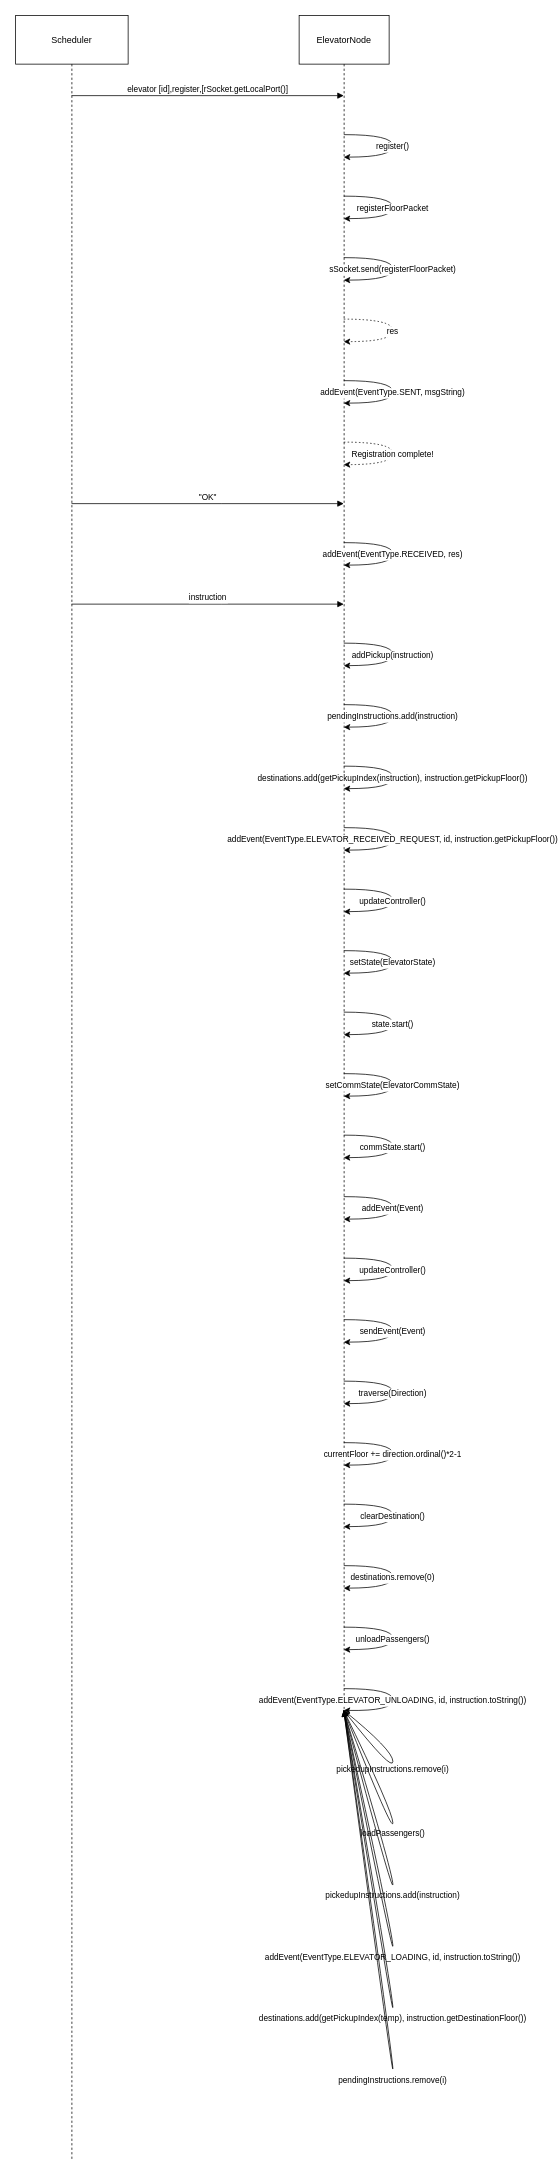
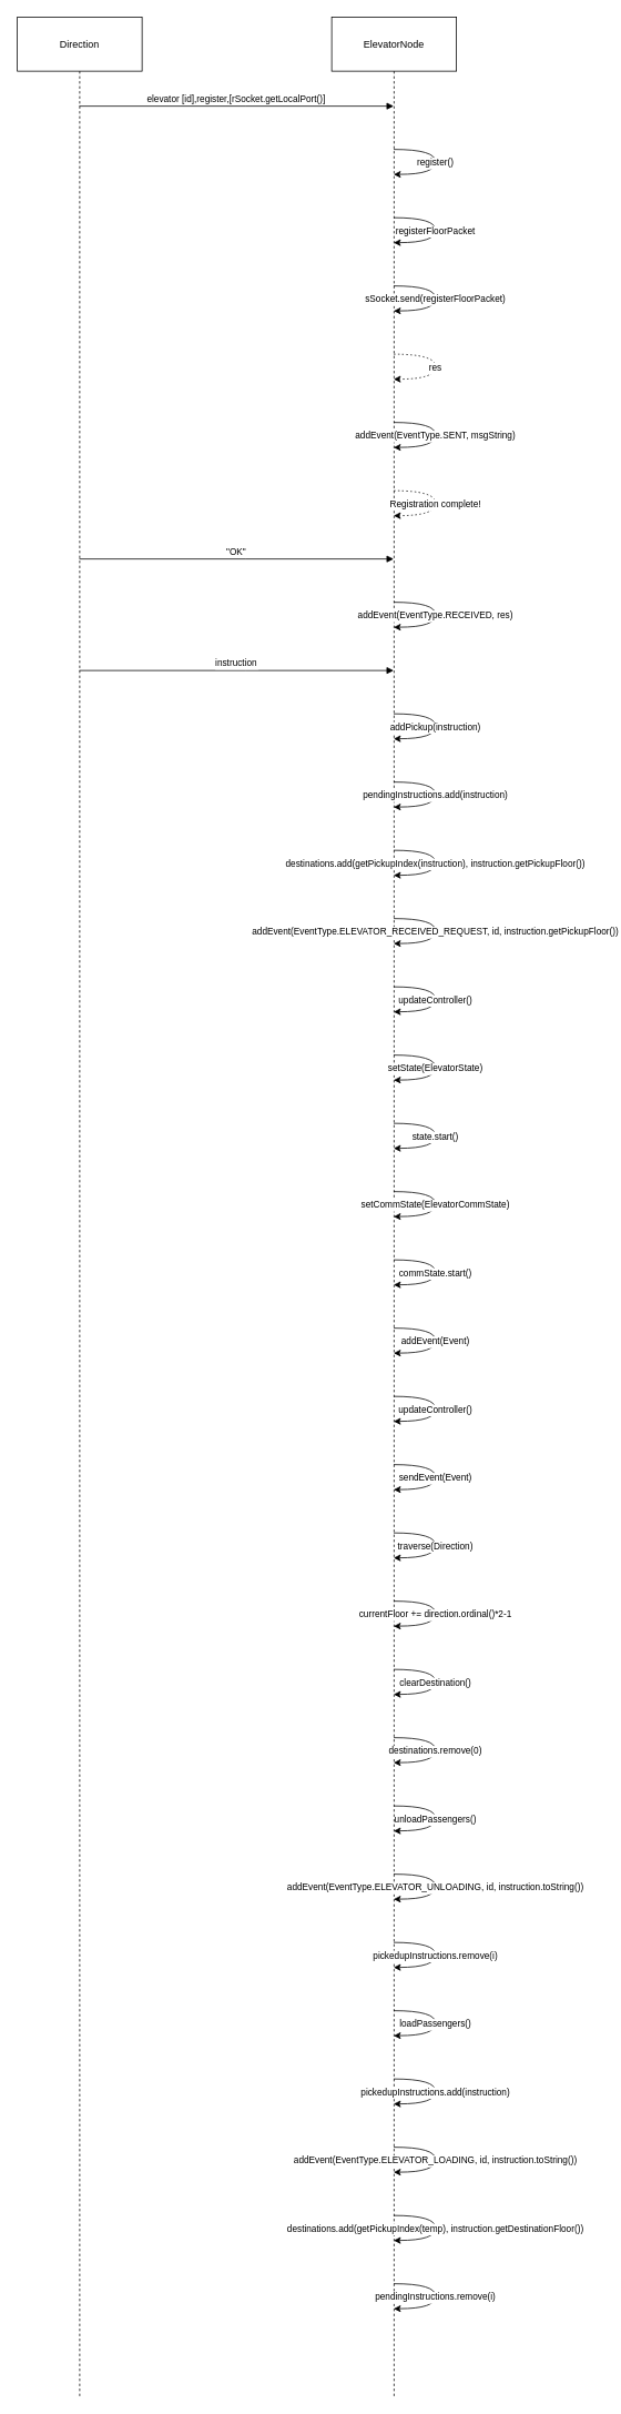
- <mxCell id="2" value="Scheduler" style="shape=umlLifeline;perimeter=lifelinePerimeter;whiteSpace=wrap;container=1;dropTarget=0;collapsible=0;recursiveResize=0;outlineConnect=0;portConstraint=eastwest;newEdgeStyle={&quot;edgeStyle&quot;:&quot;elbowEdgeStyle&quot;,&quot;elbow&quot;:&quot;vertical&quot;,&quot;curved&quot;:0,&quot;rounded&quot;:0};size=65;" vertex="1" parent="1"><mxGeometry x="20" y="20" width="150" height="2858" as="geometry" /></mxCell>
+ <mxCell id="2" value="Direction" style="shape=umlLifeline;perimeter=lifelinePerimeter;whiteSpace=wrap;container=1;dropTarget=0;collapsible=0;recursiveResize=0;outlineConnect=0;portConstraint=eastwest;newEdgeStyle={&quot;edgeStyle&quot;:&quot;elbowEdgeStyle&quot;,&quot;elbow&quot;:&quot;vertical&quot;,&quot;curved&quot;:0,&quot;rounded&quot;:0};size=65;" vertex="1" parent="1"><mxGeometry x="20" y="20" width="150" height="2858" as="geometry" /></mxCell>
- <mxCell id="3" value="ElevatorNode" style="shape=umlLifeline;perimeter=lifelinePerimeter;whiteSpace=wrap;container=1;dropTarget=0;collapsible=0;recursiveResize=0;outlineConnect=0;portConstraint=eastwest;newEdgeStyle={&quot;edgeStyle&quot;:&quot;elbowEdgeStyle&quot;,&quot;elbow&quot;:&quot;vertical&quot;,&quot;curved&quot;:0,&quot;rounded&quot;:0};size=65;" vertex="1" parent="1"><mxGeometry x="398" y="20" width="120" height="2260" as="geometry" /></mxCell>
+ <mxCell id="3" value="ElevatorNode" style="shape=umlLifeline;perimeter=lifelinePerimeter;whiteSpace=wrap;container=1;dropTarget=0;collapsible=0;recursiveResize=0;outlineConnect=0;portConstraint=eastwest;newEdgeStyle={&quot;edgeStyle&quot;:&quot;elbowEdgeStyle&quot;,&quot;elbow&quot;:&quot;vertical&quot;,&quot;curved&quot;:0,&quot;rounded&quot;:0};size=65;" vertex="1" parent="1"><mxGeometry x="398" y="20" width="150" height="2858" as="geometry" /></mxCell>
